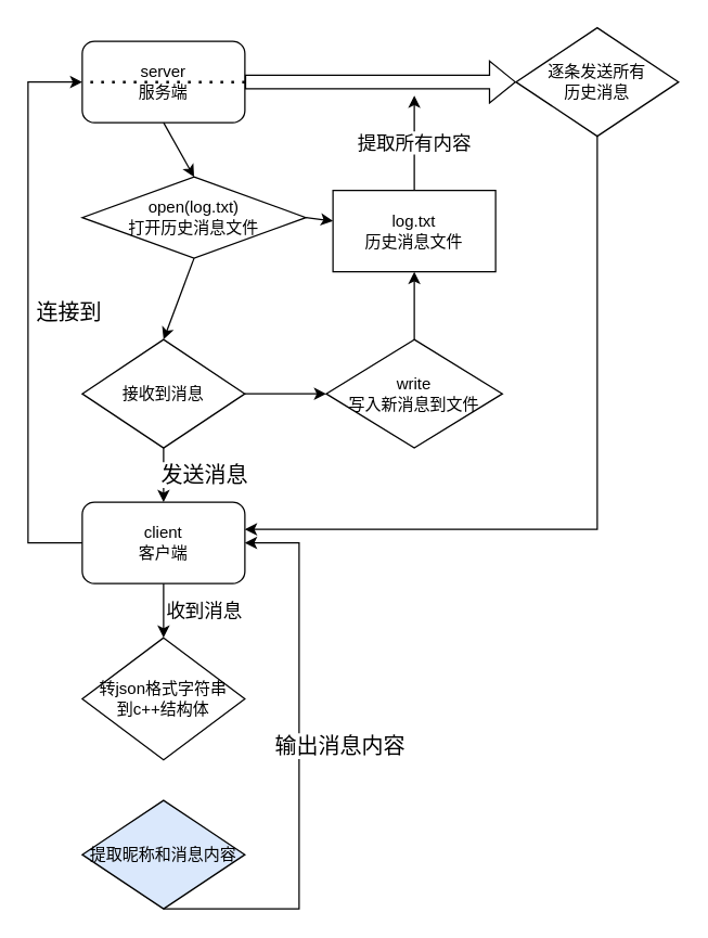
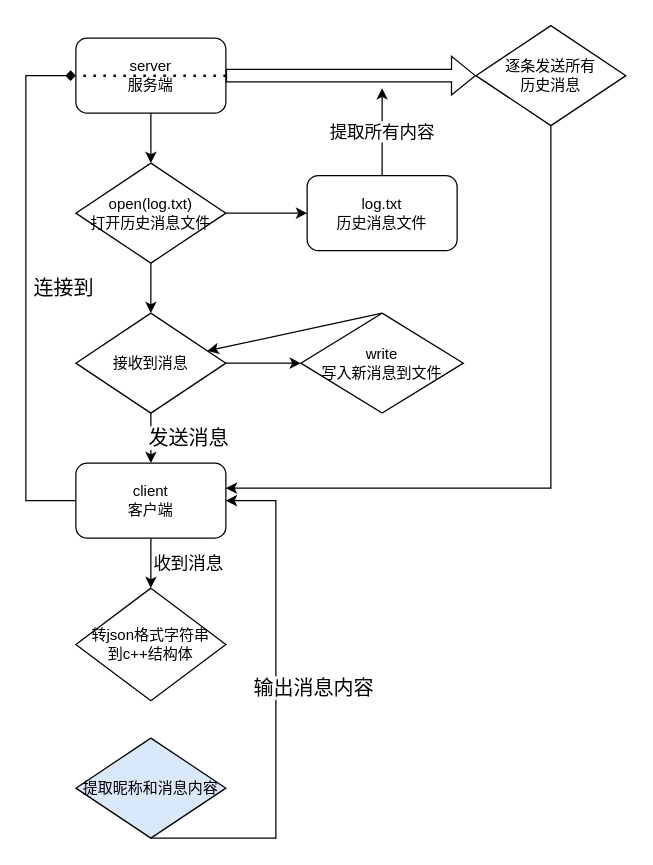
- <mxCell id="18" value="&lt;font style=&quot;font-size: 16px;&quot;&gt;连接到&lt;/font&gt;" style="endArrow=classic;html=1;rounded=0;exitX=0;exitY=0.5;exitDx=0;exitDy=0;entryX=0;entryY=0.5;entryDx=0;entryDy=0;" edge="1" parent="1" source="11" target="2"><mxGeometry y="-30" width="50" height="50" relative="1" as="geometry"><mxPoint x="30" y="400" as="sourcePoint" /><mxPoint x="80" y="350" as="targetPoint" /><Array as="points"><mxPoint x="20" y="400" /><mxPoint x="20" y="60" /></Array><mxPoint as="offset" /></mxGeometry></mxCell>
+ <mxCell id="18" value="&lt;font style=&quot;font-size: 16px;&quot;&gt;连接到&lt;/font&gt;" style="endArrow=diamond;html=1;rounded=0;exitX=0;exitY=0.5;exitDx=0;exitDy=0;entryX=0;entryY=0.5;entryDx=0;entryDy=0;" edge="1" parent="1" source="11" target="2"><mxGeometry y="-30" width="50" height="50" relative="1" as="geometry"><mxPoint x="30" y="400" as="sourcePoint" /><mxPoint x="80" y="350" as="targetPoint" /><Array as="points"><mxPoint x="20" y="400" /><mxPoint x="20" y="60" /></Array><mxPoint as="offset" /></mxGeometry></mxCell>
- <mxCell id="3" value="open(log.txt)&lt;br&gt;打开历史消息文件" style="rhombus;whiteSpace=wrap;html=1;" vertex="1" parent="1"><mxGeometry x="60" y="130" width="165" height="60" as="geometry" /></mxCell>
+ <mxCell id="3" value="open(log.txt)&lt;br&gt;打开历史消息文件" style="rhombus;whiteSpace=wrap;html=1;" vertex="1" parent="1"><mxGeometry x="60" y="130" width="120" height="80" as="geometry" /></mxCell>
- <mxCell id="15" value="log.txt&lt;br&gt;历史消息文件" style="whiteSpace=wrap;html=1;rounded=0;" vertex="1" parent="1"><mxGeometry x="245" y="140" width="120" height="60" as="geometry" /></mxCell>
+ <mxCell id="15" value="log.txt&lt;br&gt;历史消息文件" style="rounded=1;whiteSpace=wrap;html=1;" vertex="1" parent="1"><mxGeometry x="245" y="140" width="120" height="60" as="geometry" /></mxCell>
- <mxCell id="16" value="" style="endArrow=classic;html=1;rounded=0;exitX=0.5;exitY=0;exitDx=0;exitDy=0;entryX=0.5;entryY=1;entryDx=0;entryDy=0;" edge="1" parent="1" source="8" target="15"><mxGeometry width="50" height="50" relative="1" as="geometry"><mxPoint x="370" y="270" as="sourcePoint" /><mxPoint x="300" y="190" as="targetPoint" /></mxGeometry></mxCell>
+ <mxCell id="16" value="" style="endArrow=classic;html=1;rounded=0;exitX=0.5;exitY=0;exitDx=0;exitDy=0;" edge="1" parent="1" source="8" target="6"><mxGeometry width="50" height="50" relative="1" as="geometry"><mxPoint x="370" y="270" as="sourcePoint" /><mxPoint x="300" y="190" as="targetPoint" /></mxGeometry></mxCell>
